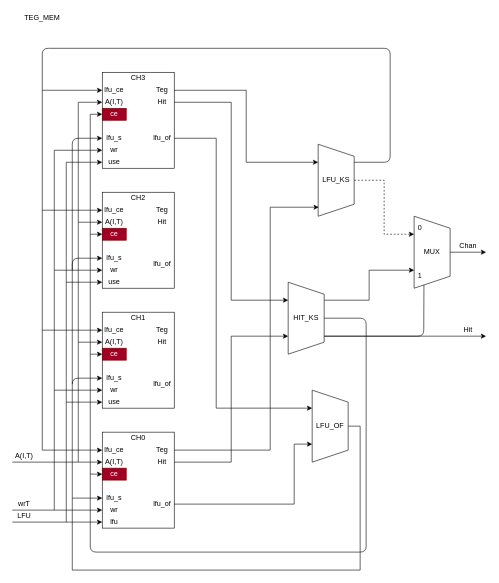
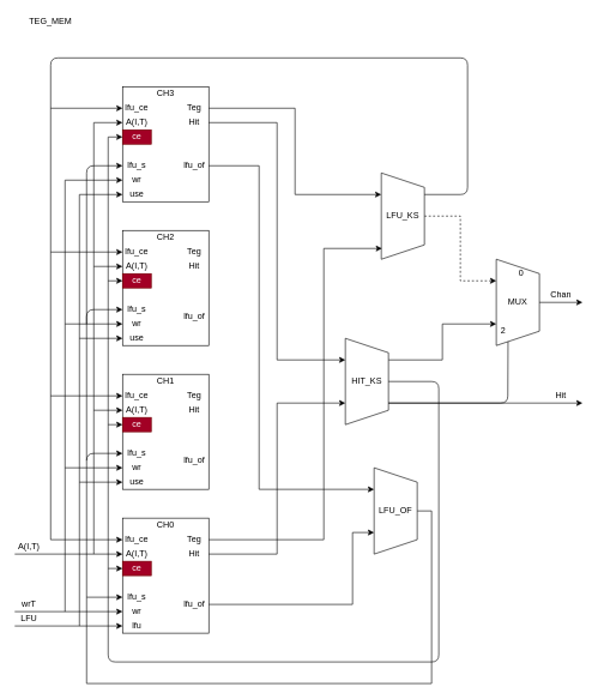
- <mxCell id="83" value="0" style="text;html=1;strokeColor=none;fillColor=none;align=center;verticalAlign=middle;whiteSpace=wrap;rounded=0;" parent="1" vertex="1"><mxGeometry x="690" y="370" width="20" height="20" as="geometry" /></mxCell>
+ <mxCell id="83" value="0" style="text;html=1;strokeColor=none;fillColor=none;align=center;verticalAlign=middle;whiteSpace=wrap;rounded=0;" parent="1" vertex="1"><mxGeometry x="715" y="370" width="20" height="20" as="geometry" /></mxCell>
- <mxCell id="84" value="1" style="text;html=1;strokeColor=none;fillColor=none;align=center;verticalAlign=middle;whiteSpace=wrap;rounded=0;" parent="1" vertex="1"><mxGeometry x="690" y="450" width="20" height="20" as="geometry" /></mxCell>
+ <mxCell id="84" value="2" style="text;html=1;strokeColor=none;fillColor=none;align=center;verticalAlign=middle;whiteSpace=wrap;rounded=0;" parent="1" vertex="1"><mxGeometry x="690" y="450" width="20" height="20" as="geometry" /></mxCell>
